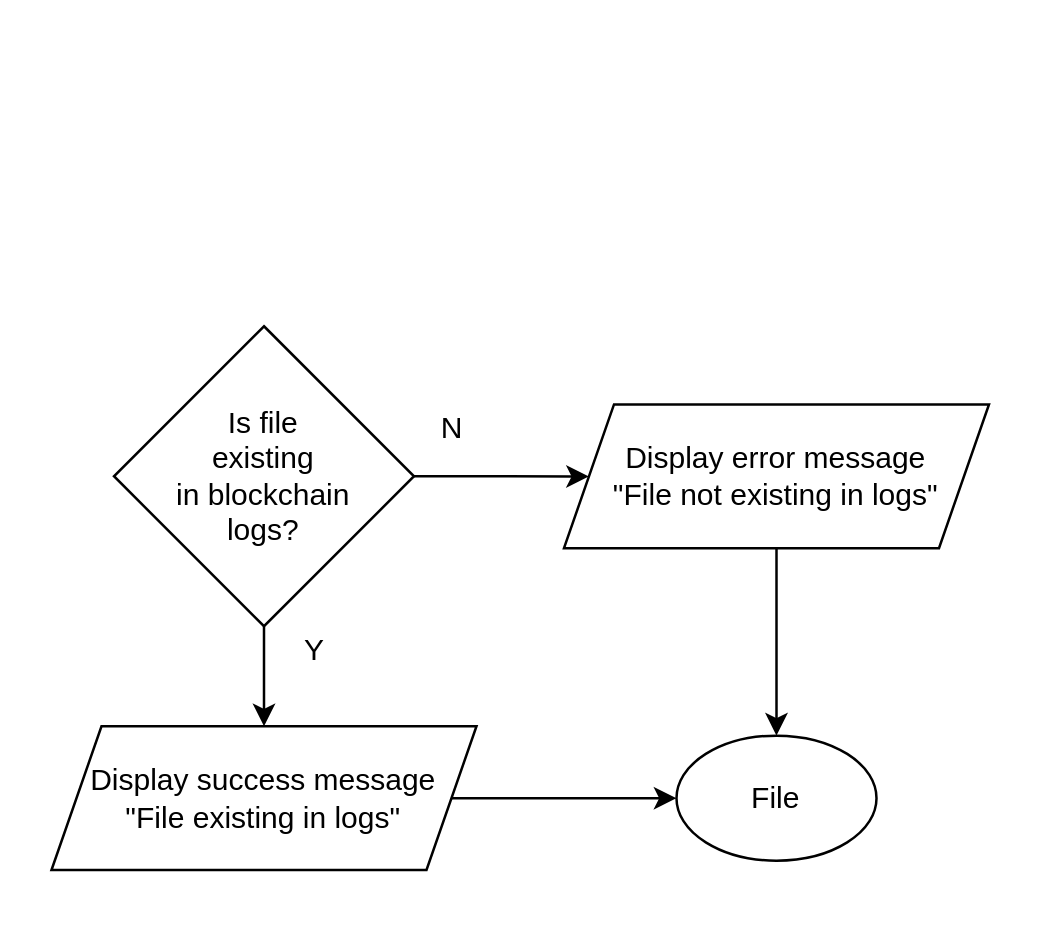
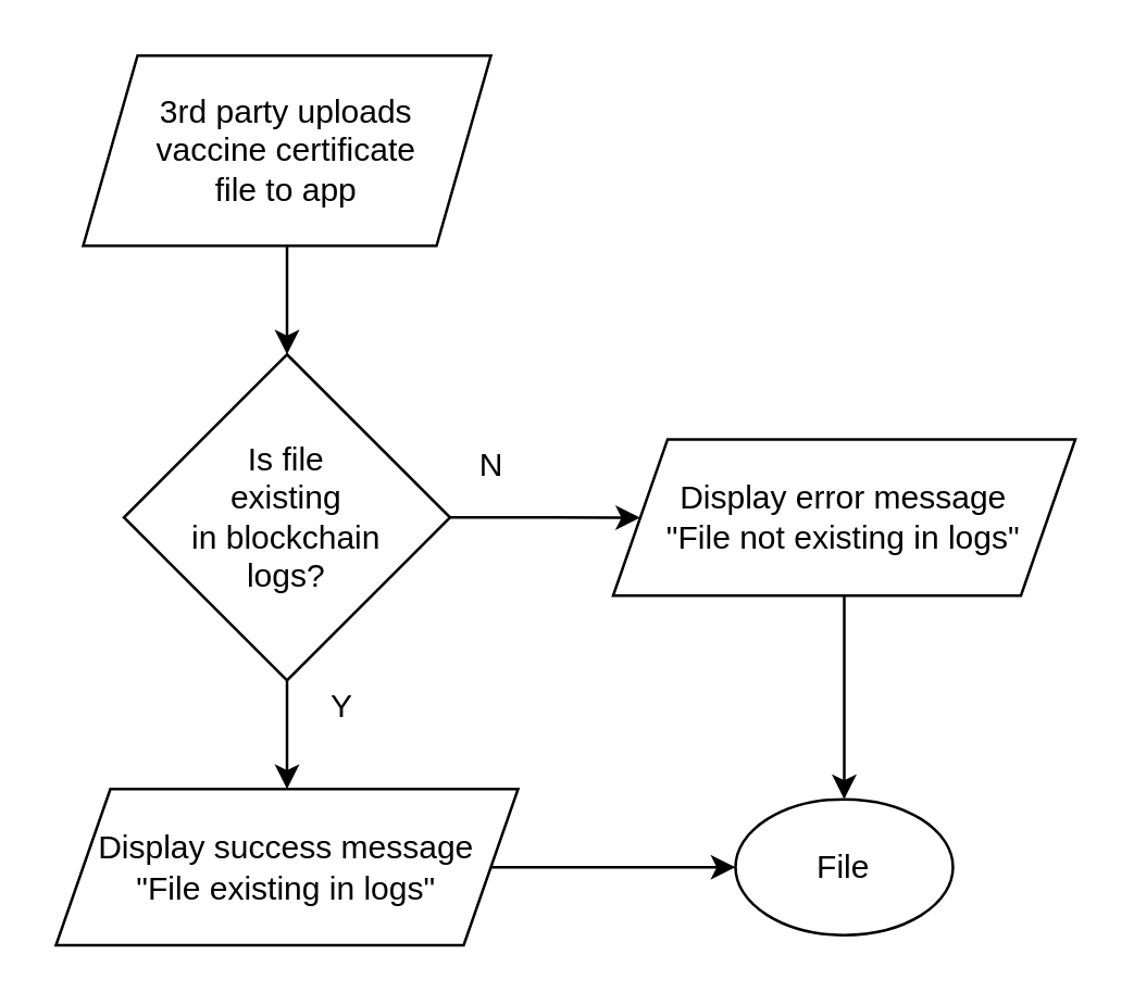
+ <mxCell id="3" value="3rd party uploads&lt;br&gt;vaccine certificate&lt;br&gt;file to app" style="shape=parallelogram;perimeter=parallelogramPerimeter;whiteSpace=wrap;html=1;fixedSize=1;" vertex="1" parent="1"><mxGeometry x="30" y="20" width="150" height="70" as="geometry" /></mxCell>
+ <mxCell id="2" value="" style="edgeStyle=orthogonalEdgeStyle;rounded=0;orthogonalLoop=1;jettySize=auto;html=1;" edge="1" parent="1" source="3" target="6"><mxGeometry relative="1" as="geometry" /></mxCell>
